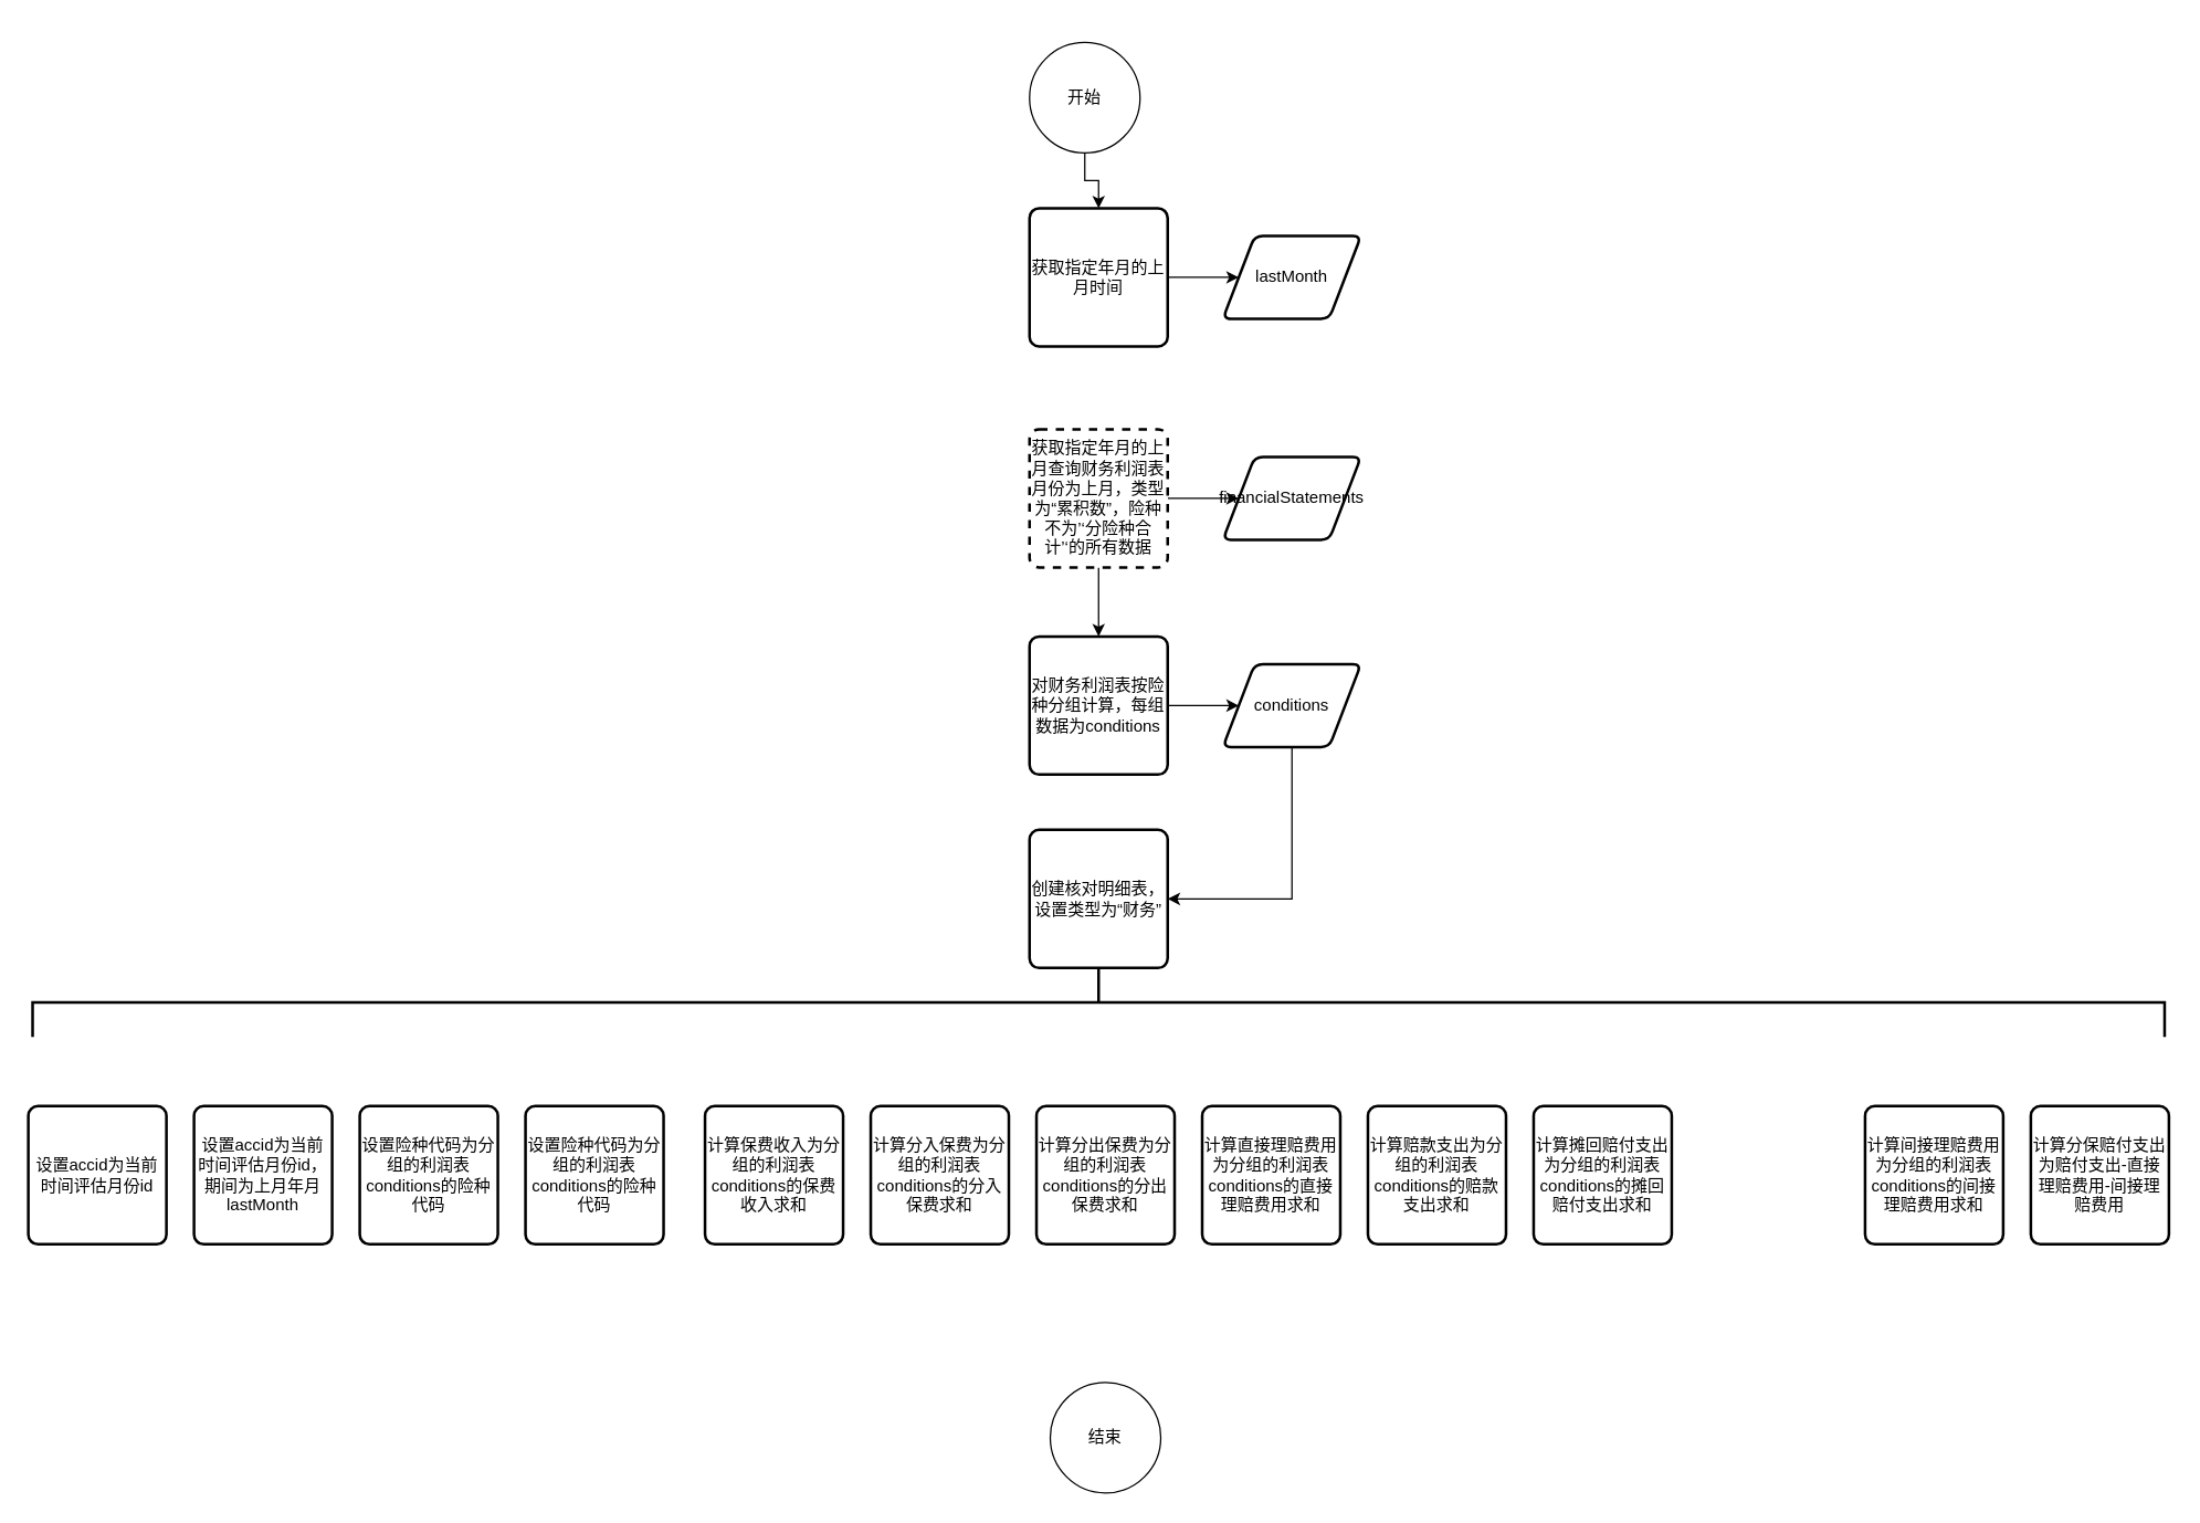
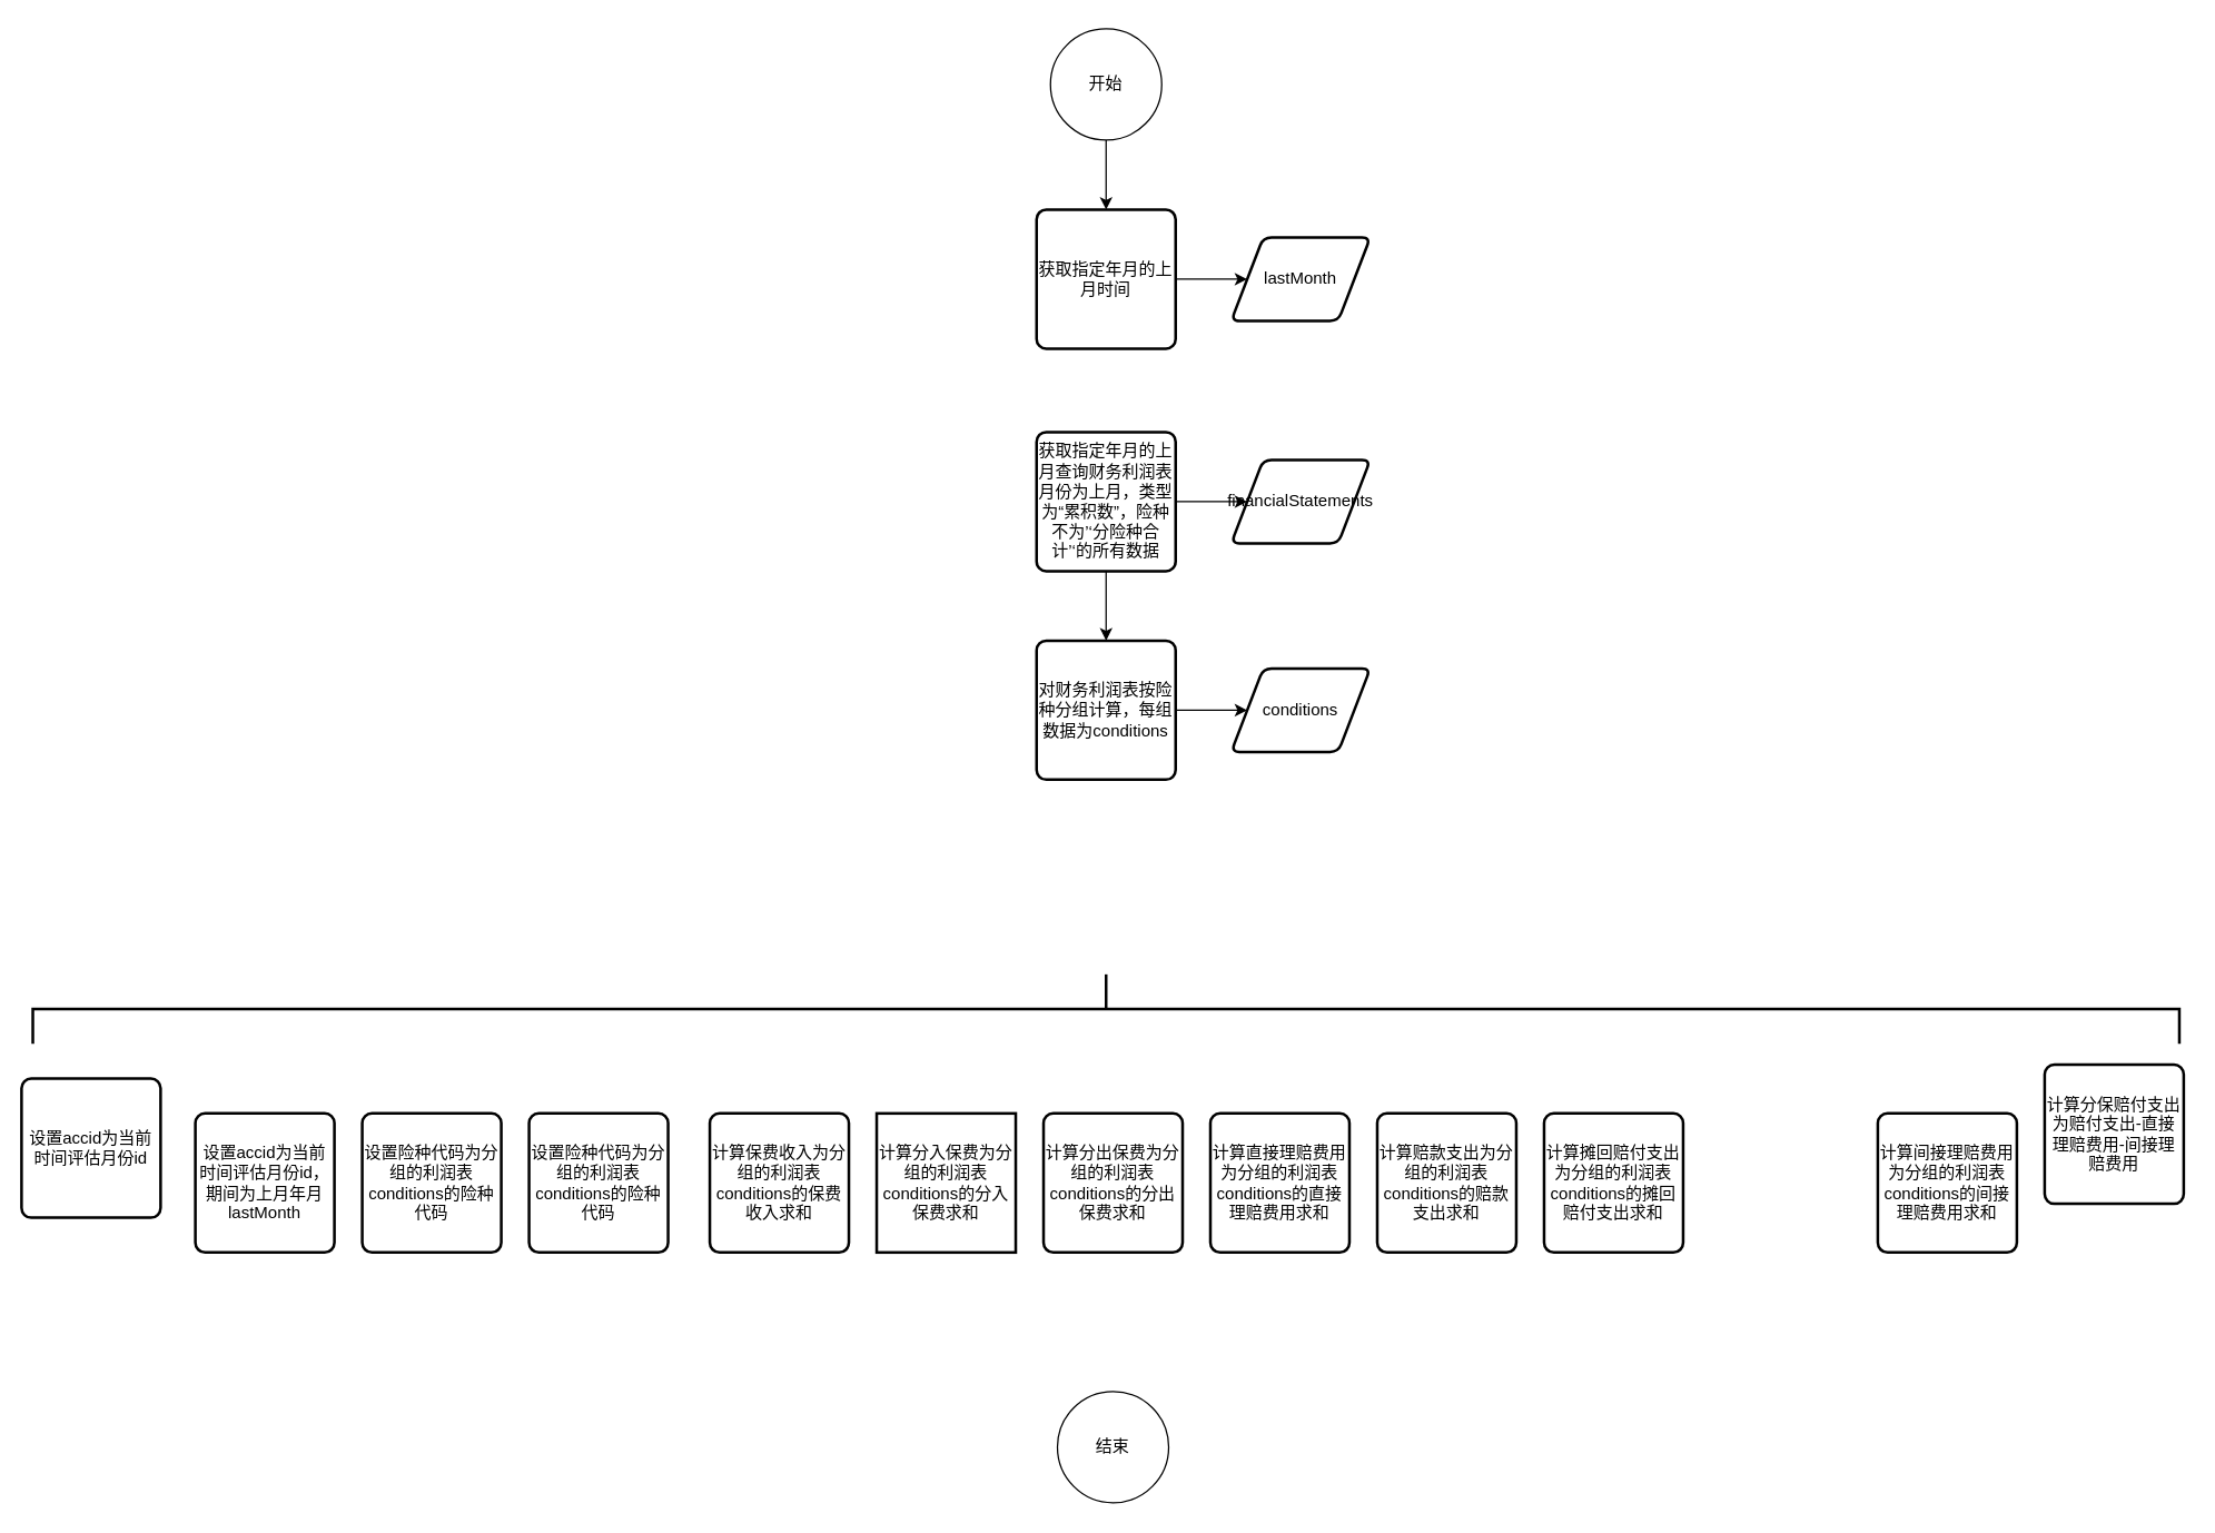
- <mxCell id="3" value="开始" style="ellipse;whiteSpace=wrap;html=1;aspect=fixed;labelBackgroundColor=none;" parent="1" vertex="1"><mxGeometry x="745" y="30" width="80" height="80" as="geometry" /></mxCell>
+ <mxCell id="3" value="开始" style="ellipse;whiteSpace=wrap;html=1;aspect=fixed;labelBackgroundColor=none;" parent="1" vertex="1"><mxGeometry x="755" y="20" width="80" height="80" as="geometry" /></mxCell>
- <mxCell id="9" value="获取指定年月的上月查询财务利润表月份为上月，类型为“累积数”，险种不为’‘分险种合计’‘的所有数据" style="rounded=1;whiteSpace=wrap;html=1;absoluteArcSize=1;arcSize=14;strokeWidth=2;labelBackgroundColor=none;dashed=1;" parent="1" vertex="1"><mxGeometry x="745" y="310" width="100" height="100" as="geometry" /></mxCell>
+ <mxCell id="9" value="获取指定年月的上月查询财务利润表月份为上月，类型为“累积数”，险种不为’‘分险种合计’‘的所有数据" style="rounded=1;whiteSpace=wrap;html=1;absoluteArcSize=1;arcSize=14;strokeWidth=2;labelBackgroundColor=none;" parent="1" vertex="1"><mxGeometry x="745" y="310" width="100" height="100" as="geometry" /></mxCell>
- <mxCell id="14" style="edgeStyle=orthogonalEdgeStyle;rounded=0;orthogonalLoop=1;jettySize=auto;html=1;entryX=1;entryY=0.5;entryDx=0;entryDy=0;labelBackgroundColor=none;fontColor=default;" parent="1" source="15" target="13" edge="1"><mxGeometry relative="1" as="geometry"><mxPoint x="935" y="750" as="targetPoint" /><Array as="points"><mxPoint x="935" y="650" /></Array></mxGeometry></mxCell>
- <mxCell id="13" value="创建核对明细表，设置类型为“财务”" style="rounded=1;whiteSpace=wrap;html=1;absoluteArcSize=1;arcSize=14;strokeWidth=2;labelBackgroundColor=none;" parent="1" vertex="1"><mxGeometry x="745" y="600" width="100" height="100" as="geometry" /></mxCell>
- <mxCell id="16" value="设置accid为当前时间评估月份id" style="rounded=1;whiteSpace=wrap;html=1;absoluteArcSize=1;arcSize=14;strokeWidth=2;labelBackgroundColor=none;" parent="1" vertex="1"><mxGeometry x="20.01" y="800" width="100" height="100" as="geometry" /></mxCell>
+ <mxCell id="16" value="设置accid为当前时间评估月份id" style="rounded=1;whiteSpace=wrap;html=1;absoluteArcSize=1;arcSize=14;strokeWidth=2;labelBackgroundColor=none;" parent="1" vertex="1"><mxGeometry x="15.01" y="775" width="100" height="100" as="geometry" /></mxCell>
- <mxCell id="21" value="计算分入保费为分组的利润表conditions的分入保费求和" style="rounded=1;whiteSpace=wrap;html=1;absoluteArcSize=1;arcSize=14;strokeWidth=2;labelBackgroundColor=none;" parent="1" vertex="1"><mxGeometry x="630.01" y="800" width="100" height="100" as="geometry" /></mxCell>
+ <mxCell id="21" value="计算分入保费为分组的利润表conditions的分入保费求和" style="whiteSpace=wrap;html=1;absoluteArcSize=1;arcSize=14;strokeWidth=2;labelBackgroundColor=none;rounded=0;" parent="1" vertex="1"><mxGeometry x="630.01" y="800" width="100" height="100" as="geometry" /></mxCell>
- <mxCell id="27" value="计算分保赔付支出为赔付支出-直接理赔费用-间接理赔费用" style="rounded=1;whiteSpace=wrap;html=1;absoluteArcSize=1;arcSize=14;strokeWidth=2;labelBackgroundColor=none;" parent="1" vertex="1"><mxGeometry x="1470.01" y="800" width="100" height="100" as="geometry" /></mxCell>
+ <mxCell id="27" value="计算分保赔付支出为赔付支出-直接理赔费用-间接理赔费用" style="rounded=1;whiteSpace=wrap;html=1;absoluteArcSize=1;arcSize=14;strokeWidth=2;labelBackgroundColor=none;" parent="1" vertex="1"><mxGeometry x="1470.01" y="765" width="100" height="100" as="geometry" /></mxCell>
